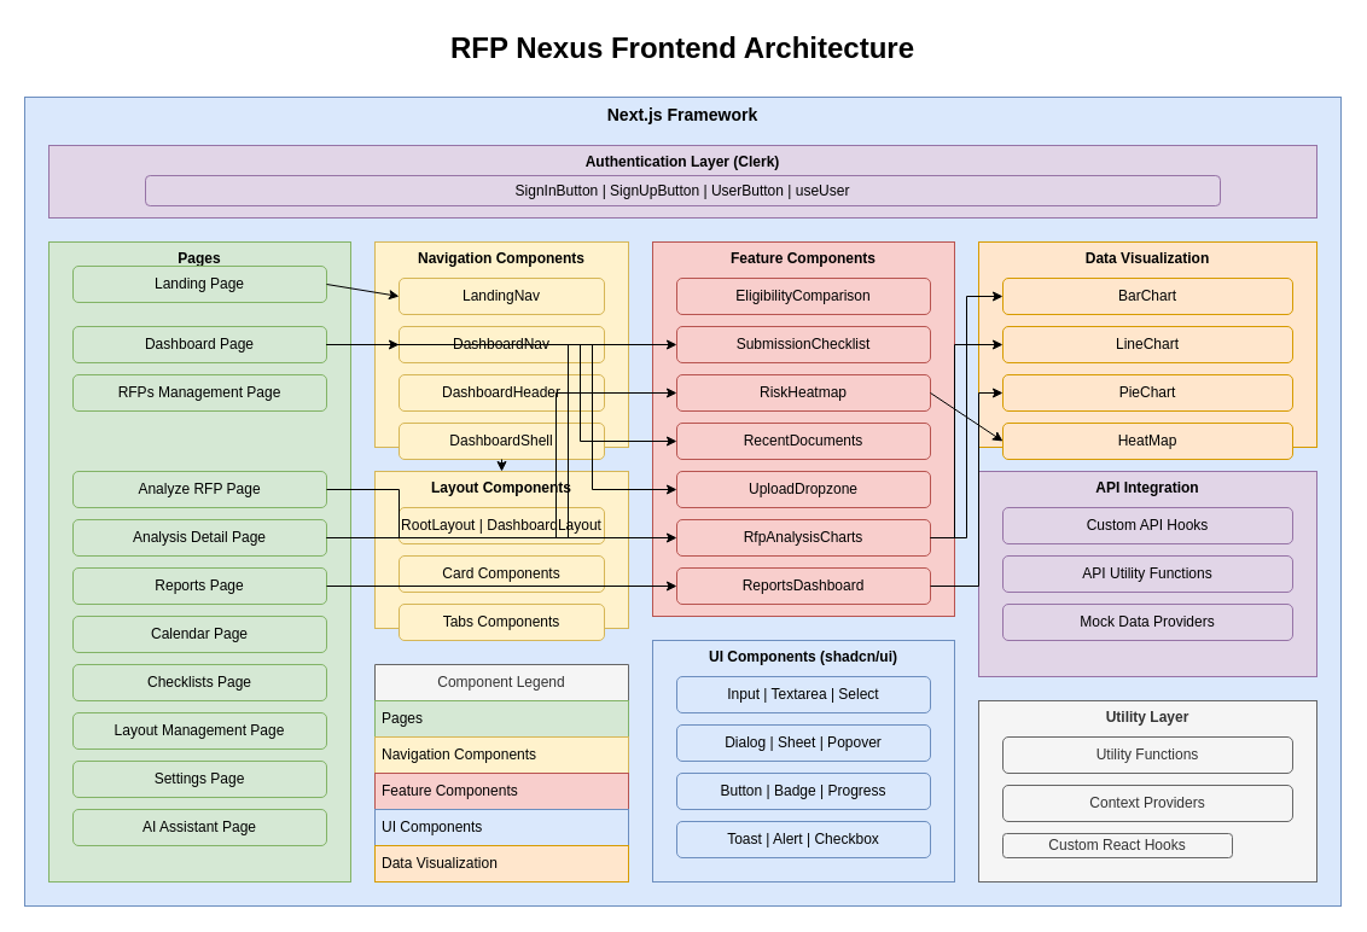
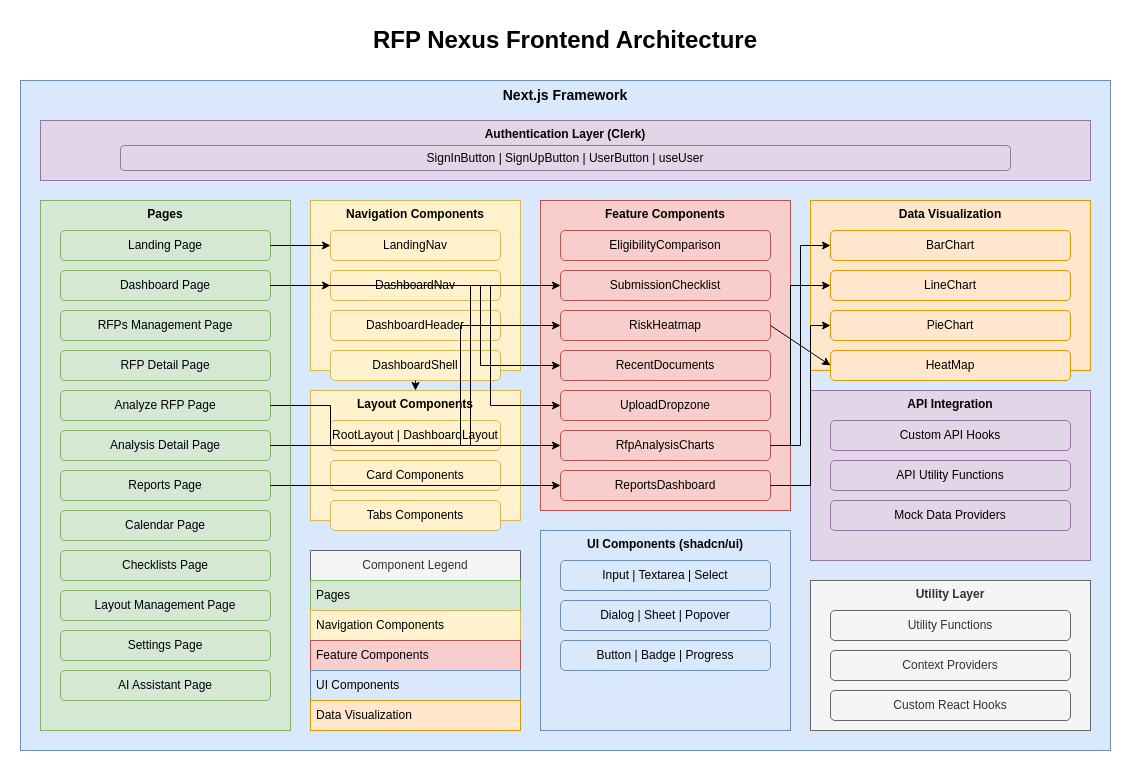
- <mxCell id="7" value="Landing Page" style="rounded=1;whiteSpace=wrap;html=1;fillColor=#d5e8d4;strokeColor=#82b366;" vertex="1" parent="1"><mxGeometry x="60" y="220" width="210" height="30" as="geometry" /></mxCell>
+ <mxCell id="7" value="Landing Page" style="rounded=1;whiteSpace=wrap;html=1;fillColor=#d5e8d4;strokeColor=#82b366;" vertex="1" parent="1"><mxGeometry x="60" y="230" width="210" height="30" as="geometry" /></mxCell>
+ <mxCell id="10" value="RFP Detail Page" style="rounded=1;whiteSpace=wrap;html=1;fillColor=#d5e8d4;strokeColor=#82b366;" vertex="1" parent="1"><mxGeometry x="60" y="350" width="210" height="30" as="geometry" /></mxCell>
- <mxCell id="40" value="Toast | Alert | Checkbox" style="rounded=1;whiteSpace=wrap;html=1;fillColor=#dae8fc;strokeColor=#6c8ebf;" vertex="1" parent="1"><mxGeometry x="560" y="680" width="210" height="30" as="geometry" /></mxCell>
- <mxCell id="53" value="Custom React Hooks" style="rounded=1;whiteSpace=wrap;html=1;fillColor=#f5f5f5;strokeColor=#666666;fontColor=#333333;" vertex="1" parent="1"><mxGeometry x="830" y="690" width="190" height="20" as="geometry" /></mxCell>
+ <mxCell id="53" value="Custom React Hooks" style="rounded=1;whiteSpace=wrap;html=1;fillColor=#f5f5f5;strokeColor=#666666;fontColor=#333333;" vertex="1" parent="1"><mxGeometry x="830" y="690" width="240" height="30" as="geometry" /></mxCell>
